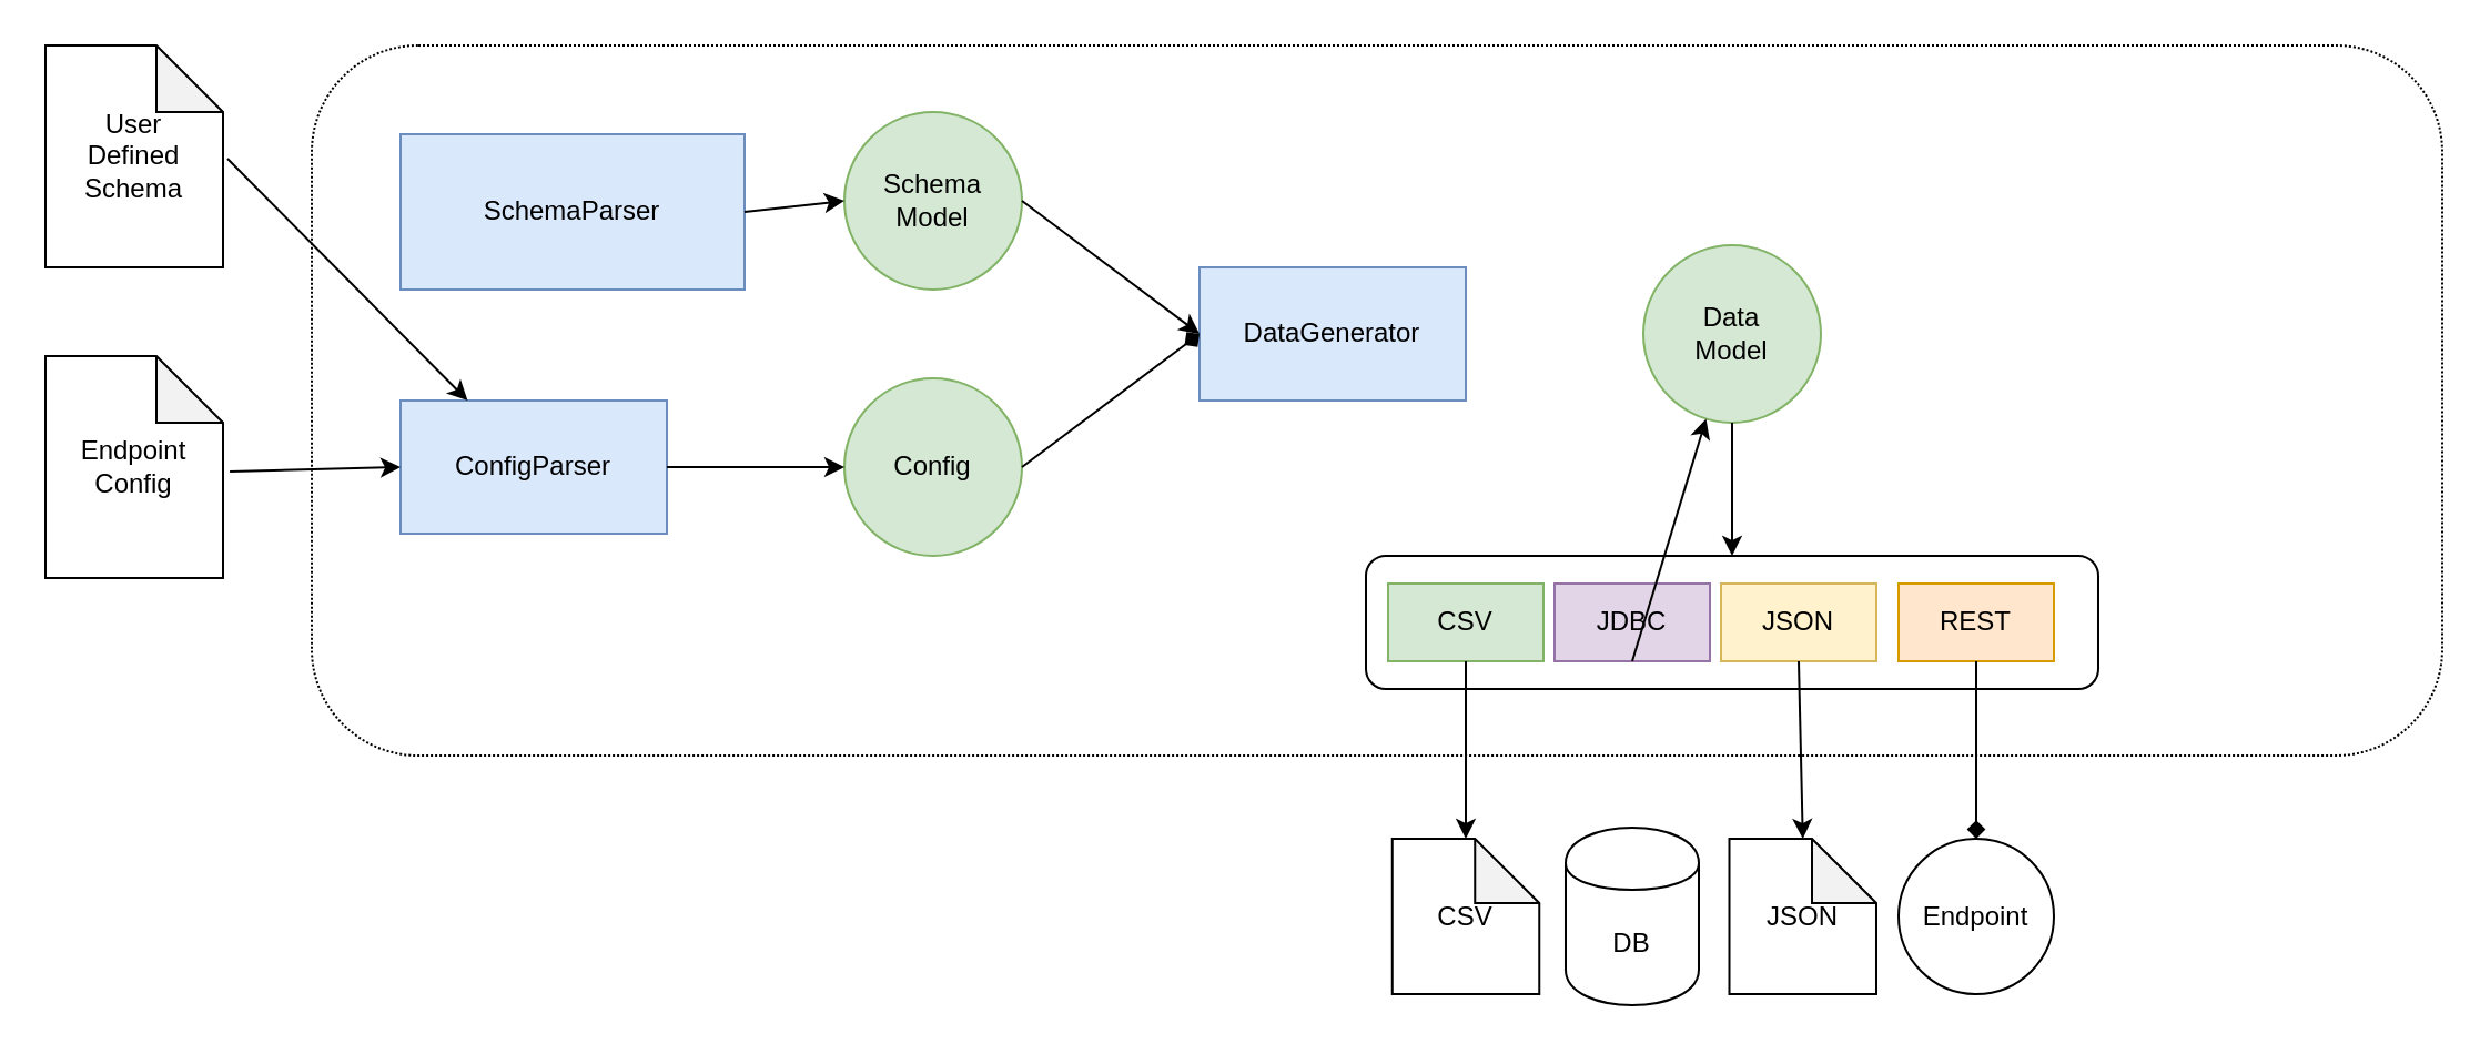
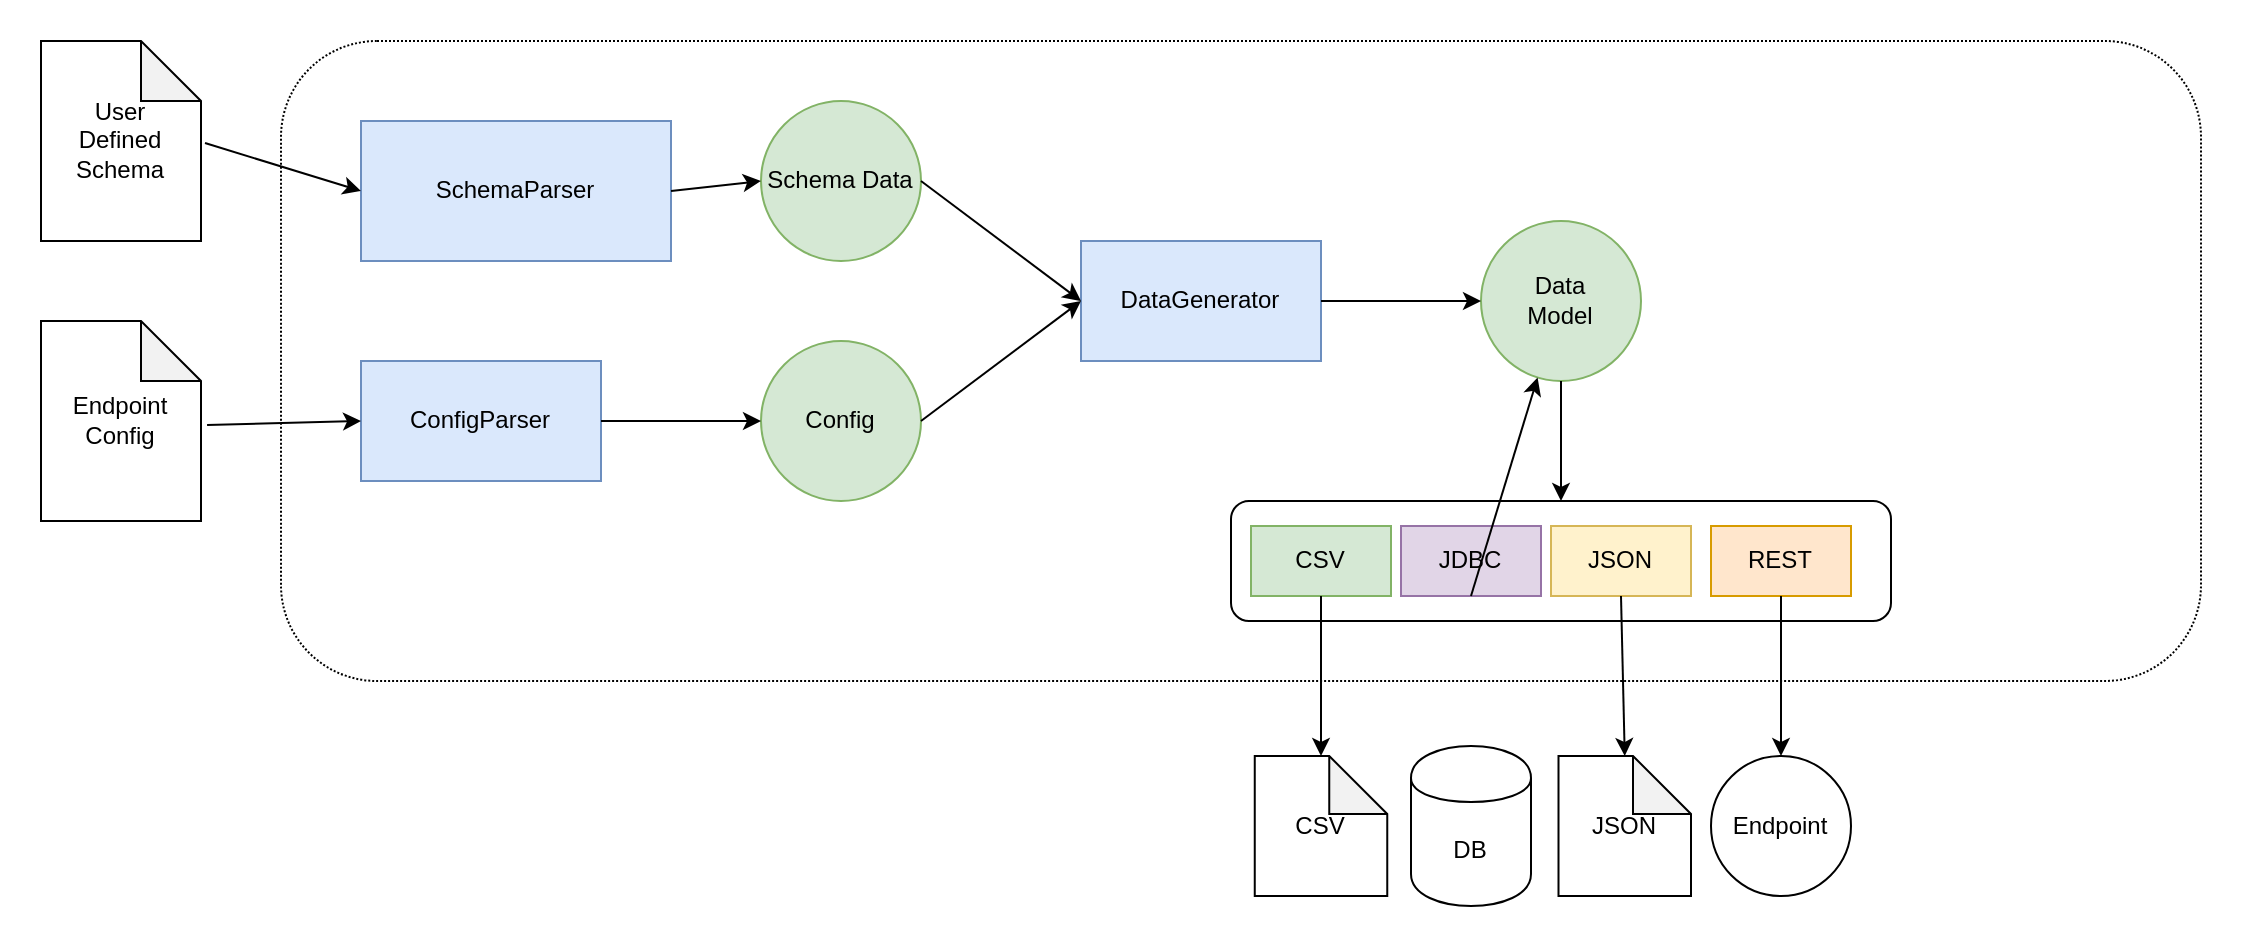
- <mxCell id="6" value="Schema Model" style="ellipse;whiteSpace=wrap;html=1;aspect=fixed;fillColor=#d5e8d4;strokeColor=#82b366;" parent="1" vertex="1"><mxGeometry x="380" y="50" width="80" height="80" as="geometry" /></mxCell>
+ <mxCell id="6" value="Schema Data" style="ellipse;whiteSpace=wrap;html=1;aspect=fixed;fillColor=#d5e8d4;strokeColor=#82b366;" parent="1" vertex="1"><mxGeometry x="380" y="50" width="80" height="80" as="geometry" /></mxCell>
- <mxCell id="14" value="" style="endArrow=classic;html=1;exitX=1.025;exitY=0.51;exitDx=0;exitDy=0;exitPerimeter=0;" parent="1" source="5" target="8" edge="1"><mxGeometry width="50" height="50" relative="1" as="geometry"><mxPoint x="500" y="260" as="sourcePoint" /><mxPoint x="550" y="210" as="targetPoint" /></mxGeometry></mxCell>
+ <mxCell id="14" value="" style="endArrow=classic;html=1;exitX=1.025;exitY=0.51;exitDx=0;exitDy=0;exitPerimeter=0;entryX=0;entryY=0.5;entryDx=0;entryDy=0;" parent="1" source="5" target="4" edge="1"><mxGeometry width="50" height="50" relative="1" as="geometry"><mxPoint x="500" y="260" as="sourcePoint" /><mxPoint x="550" y="210" as="targetPoint" /></mxGeometry></mxCell>
+ <mxCell id="18" value="" style="endArrow=classic;html=1;entryX=0;entryY=0.5;entryDx=0;entryDy=0;exitX=1;exitY=0.5;exitDx=0;exitDy=0;" parent="1" source="10" target="17" edge="1"><mxGeometry width="50" height="50" relative="1" as="geometry"><mxPoint x="500" y="260" as="sourcePoint" /><mxPoint x="550" y="210" as="targetPoint" /></mxGeometry></mxCell>
- <mxCell id="12" value="" style="endArrow=diamond;html=1;entryX=0;entryY=0.5;entryDx=0;entryDy=0;exitX=1;exitY=0.5;exitDx=0;exitDy=0;" parent="1" source="9" target="10" edge="1"><mxGeometry width="50" height="50" relative="1" as="geometry"><mxPoint x="500" y="260" as="sourcePoint" /><mxPoint x="550" y="210" as="targetPoint" /></mxGeometry></mxCell>
+ <mxCell id="12" value="" style="endArrow=classic;html=1;entryX=0;entryY=0.5;entryDx=0;entryDy=0;exitX=1;exitY=0.5;exitDx=0;exitDy=0;" parent="1" source="9" target="10" edge="1"><mxGeometry width="50" height="50" relative="1" as="geometry"><mxPoint x="500" y="260" as="sourcePoint" /><mxPoint x="550" y="210" as="targetPoint" /></mxGeometry></mxCell>
- <mxCell id="30" value="" style="endArrow=diamond;html=1;entryX=0.5;entryY=0;entryDx=0;entryDy=0;exitX=0.5;exitY=1;exitDx=0;exitDy=0;" edge="1" parent="1" source="24" target="27"><mxGeometry width="50" height="50" relative="1" as="geometry"><mxPoint x="575" y="312.5" as="sourcePoint" /><mxPoint x="625" y="262.5" as="targetPoint" /></mxGeometry></mxCell>
+ <mxCell id="30" value="" style="endArrow=classic;html=1;entryX=0.5;entryY=0;entryDx=0;entryDy=0;exitX=0.5;exitY=1;exitDx=0;exitDy=0;" edge="1" parent="1" source="24" target="27"><mxGeometry width="50" height="50" relative="1" as="geometry"><mxPoint x="575" y="312.5" as="sourcePoint" /><mxPoint x="625" y="262.5" as="targetPoint" /></mxGeometry></mxCell>
